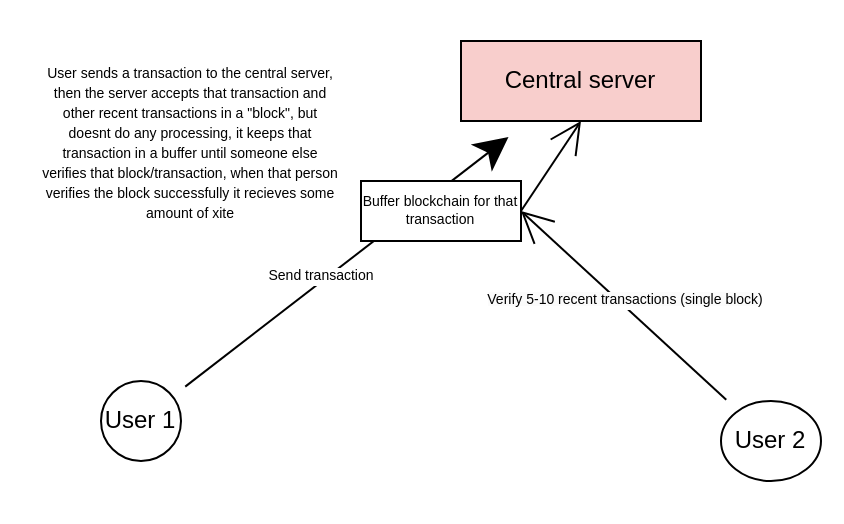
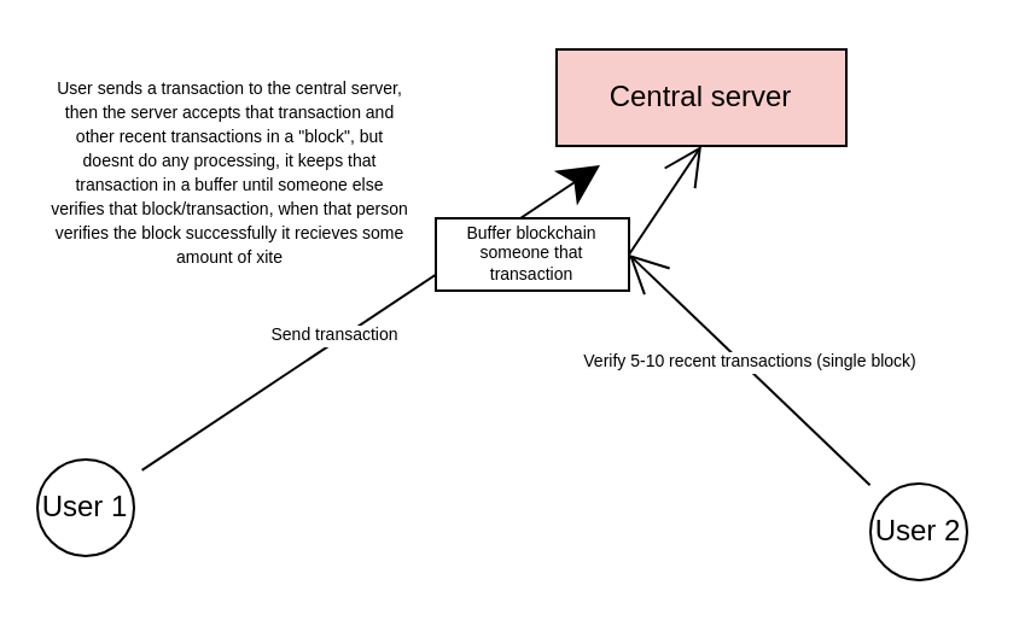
- <mxCell id="7" value="Buffer blockchain for that transaction" style="rounded=0;whiteSpace=wrap;html=1;fontSize=7;" vertex="1" parent="1"><mxGeometry x="180" y="90" width="80" height="30" as="geometry" /></mxCell>
+ <mxCell id="7" value="Buffer blockchain someone that transaction" style="rounded=0;whiteSpace=wrap;html=1;fontSize=7;" vertex="1" parent="1"><mxGeometry x="180" y="90" width="80" height="30" as="geometry" /></mxCell>
- <mxCell id="3" value="User 1" style="ellipse;whiteSpace=wrap;html=1;" vertex="1" parent="1"><mxGeometry x="50" y="190" width="40" height="40" as="geometry" /></mxCell>
+ <mxCell id="3" value="User 1" style="ellipse;whiteSpace=wrap;html=1;" vertex="1" parent="1"><mxGeometry x="15" y="190" width="40" height="40" as="geometry" /></mxCell>
- <mxCell id="8" value="User 2" style="ellipse;whiteSpace=wrap;html=1;" vertex="1" parent="1"><mxGeometry x="360" y="200" width="50" height="40" as="geometry" /></mxCell>
+ <mxCell id="8" value="User 2" style="ellipse;whiteSpace=wrap;html=1;" vertex="1" parent="1"><mxGeometry x="360" y="200" width="40" height="40" as="geometry" /></mxCell>
